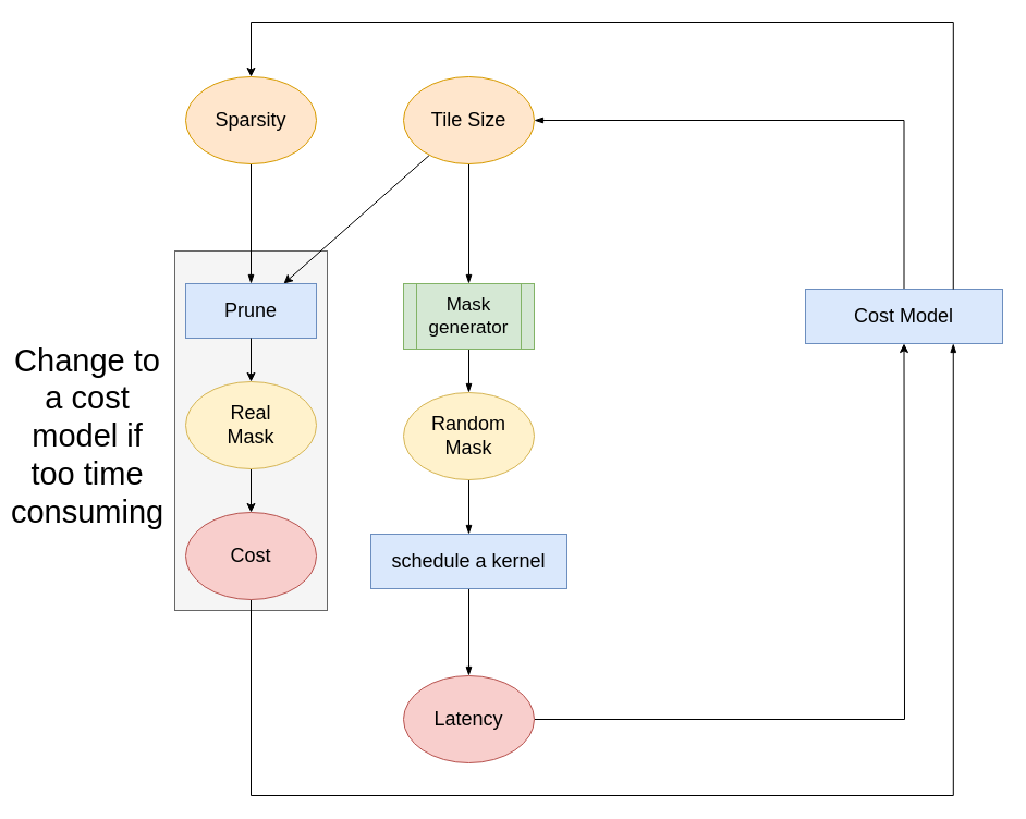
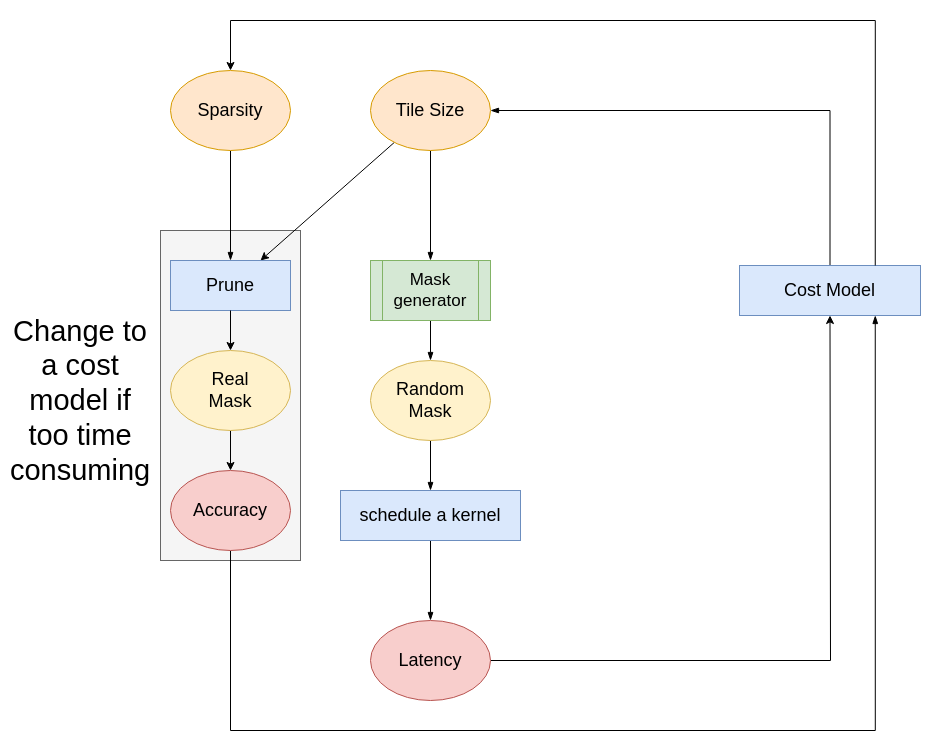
- <mxCell id="4" value="&lt;font style=&quot;font-size: 18px;&quot;&gt;Cost&lt;/font&gt;" style="ellipse;whiteSpace=wrap;html=1;fillColor=#f8cecc;strokeColor=#b85450;" parent="1" vertex="1"><mxGeometry x="170" y="470" width="120" height="80" as="geometry" /></mxCell>
+ <mxCell id="4" value="&lt;font style=&quot;font-size: 18px;&quot;&gt;Accuracy&lt;/font&gt;" style="ellipse;whiteSpace=wrap;html=1;fillColor=#f8cecc;strokeColor=#b85450;" parent="1" vertex="1"><mxGeometry x="170" y="470" width="120" height="80" as="geometry" /></mxCell>
